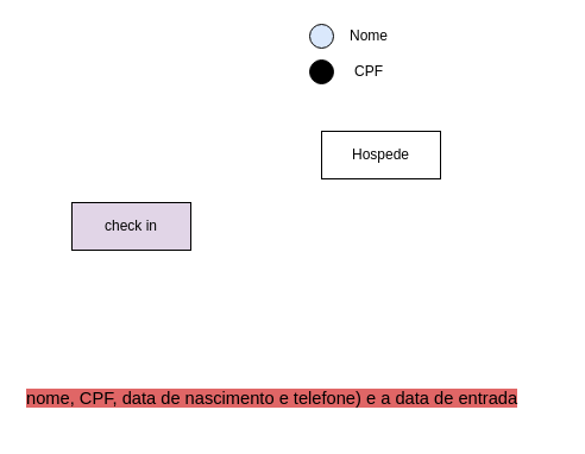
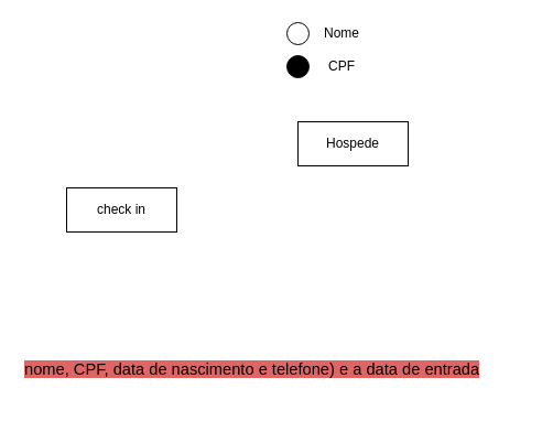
- <mxCell id="5" value="&lt;span style=&quot;white-space: pre;&quot;&gt;&#09;&lt;/span&gt;&lt;span style=&quot;white-space: pre;&quot;&gt;&#09;&lt;/span&gt;&lt;span style=&quot;white-space: pre;&quot;&gt;&#09;&lt;/span&gt;Nome" style="ellipse;whiteSpace=wrap;html=1;align=center;fillColor=#dae8fc;" vertex="1" parent="1"><mxGeometry x="260" y="20" width="20" height="20" as="geometry" /></mxCell>
+ <mxCell id="5" value="&lt;span style=&quot;white-space: pre;&quot;&gt;&#09;&lt;/span&gt;&lt;span style=&quot;white-space: pre;&quot;&gt;&#09;&lt;/span&gt;&lt;span style=&quot;white-space: pre;&quot;&gt;&#09;&lt;/span&gt;Nome" style="ellipse;whiteSpace=wrap;html=1;align=center;" vertex="1" parent="1"><mxGeometry x="260" y="20" width="20" height="20" as="geometry" /></mxCell>
- <mxCell id="3" value="check in" style="whiteSpace=wrap;html=1;align=center;fillColor=#e1d5e7;" vertex="1" parent="1"><mxGeometry x="60" y="170" width="100" height="40" as="geometry" /></mxCell>
+ <mxCell id="3" value="check in" style="whiteSpace=wrap;html=1;align=center;" vertex="1" parent="1"><mxGeometry x="60" y="170" width="100" height="40" as="geometry" /></mxCell>
